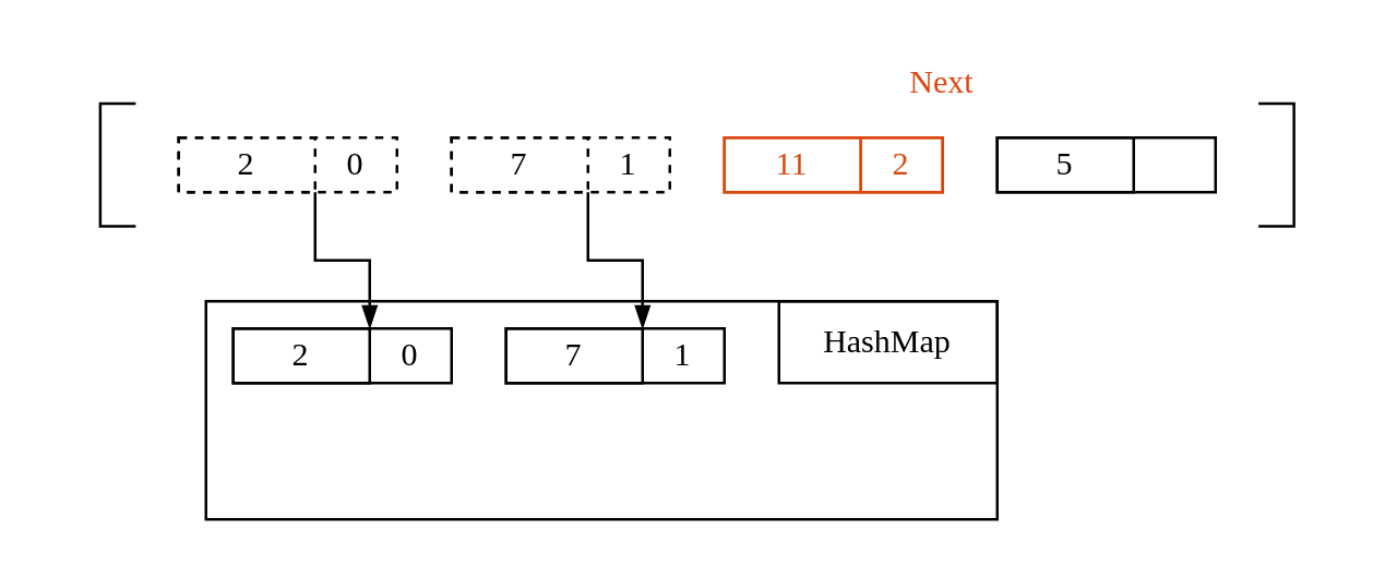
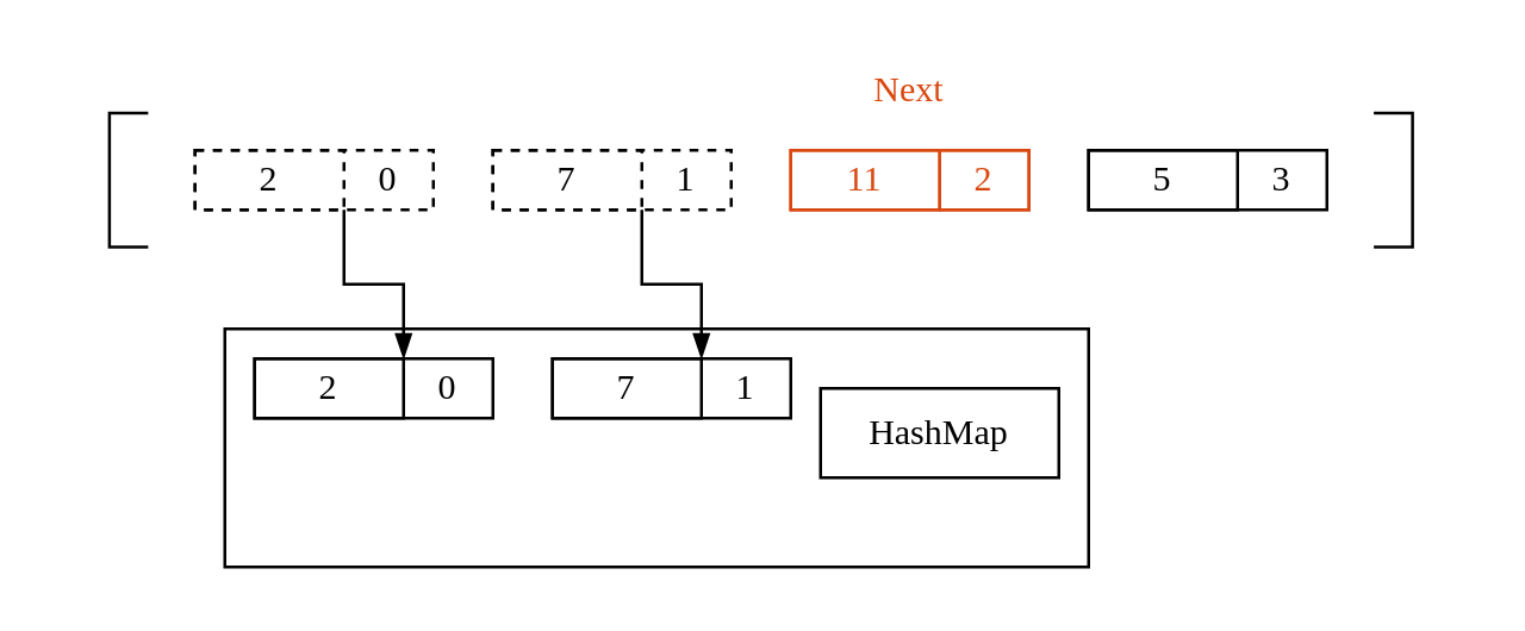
- <mxCell id="24" value="Next" style="text;html=1;strokeColor=none;fillColor=none;align=center;verticalAlign=middle;whiteSpace=wrap;rounded=0;dashed=1;fontFamily=Merriweather;fontSource=https%3A%2F%2Ffonts.googleapis.com%2Fcss%3Ffamily%3DMerriweather;fontColor=#D94810;" vertex="1" parent="1"><mxGeometry x="325" y="20" width="40" height="20" as="geometry" /></mxCell>
+ <mxCell id="24" value="Next" style="text;html=1;strokeColor=none;fillColor=none;align=center;verticalAlign=middle;whiteSpace=wrap;rounded=0;dashed=1;fontFamily=Merriweather;fontSource=https%3A%2F%2Ffonts.googleapis.com%2Fcss%3Ffamily%3DMerriweather;fontColor=#D94810;" vertex="1" parent="1"><mxGeometry x="285" y="20" width="40" height="20" as="geometry" /></mxCell>
+ <mxCell id="15" value="3" style="text;html=1;strokeColor=none;fillColor=none;align=center;verticalAlign=middle;whiteSpace=wrap;rounded=0;fontFamily=Merriweather;fontSource=https%3A%2F%2Ffonts.googleapis.com%2Fcss%3Ffamily%3DMerriweather;fontColor=#000000;" vertex="1" parent="1"><mxGeometry x="415" y="50" width="30" height="20" as="geometry" /></mxCell>
- <mxCell id="17" value="HashMap" style="rounded=0;whiteSpace=wrap;html=1;fontFamily=Merriweather;fontSource=https%3A%2F%2Ffonts.googleapis.com%2Fcss%3Ffamily%3DMerriweather;fillColor=none;" vertex="1" parent="1"><mxGeometry x="285" y="110" width="80" height="30" as="geometry" /></mxCell>
+ <mxCell id="17" value="HashMap" style="rounded=0;whiteSpace=wrap;html=1;fontFamily=Merriweather;fontSource=https%3A%2F%2Ffonts.googleapis.com%2Fcss%3Ffamily%3DMerriweather;fillColor=none;" vertex="1" parent="1"><mxGeometry x="275" y="130" width="80" height="30" as="geometry" /></mxCell>
